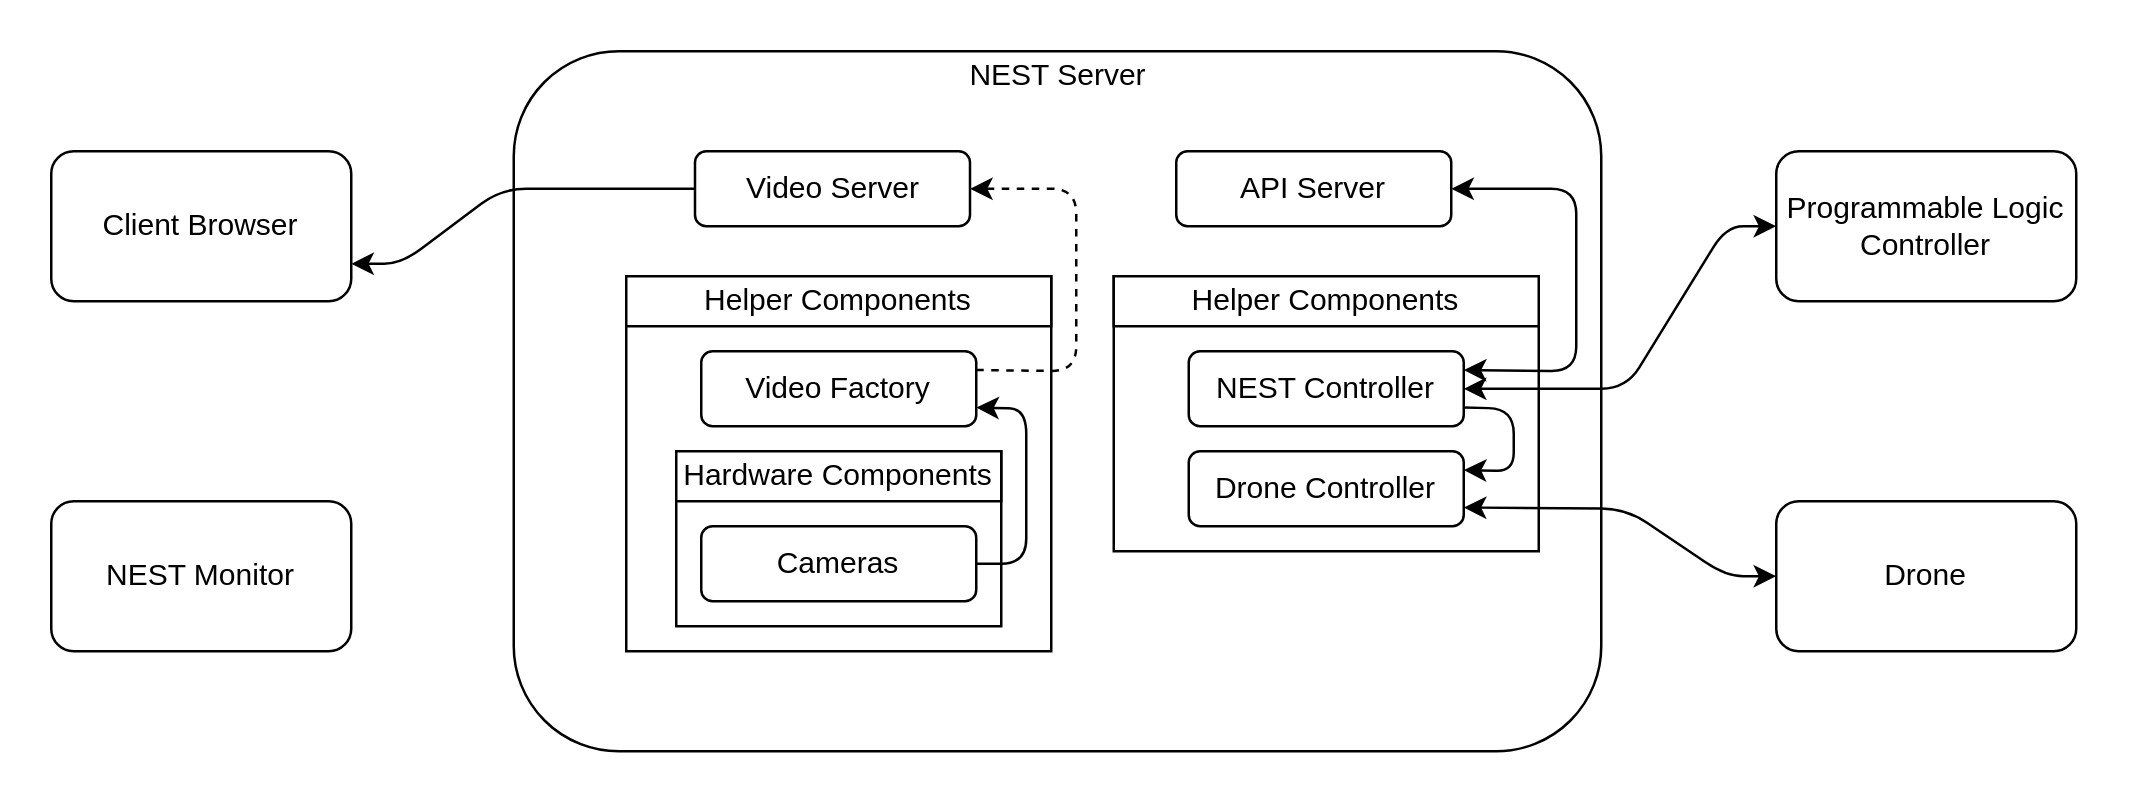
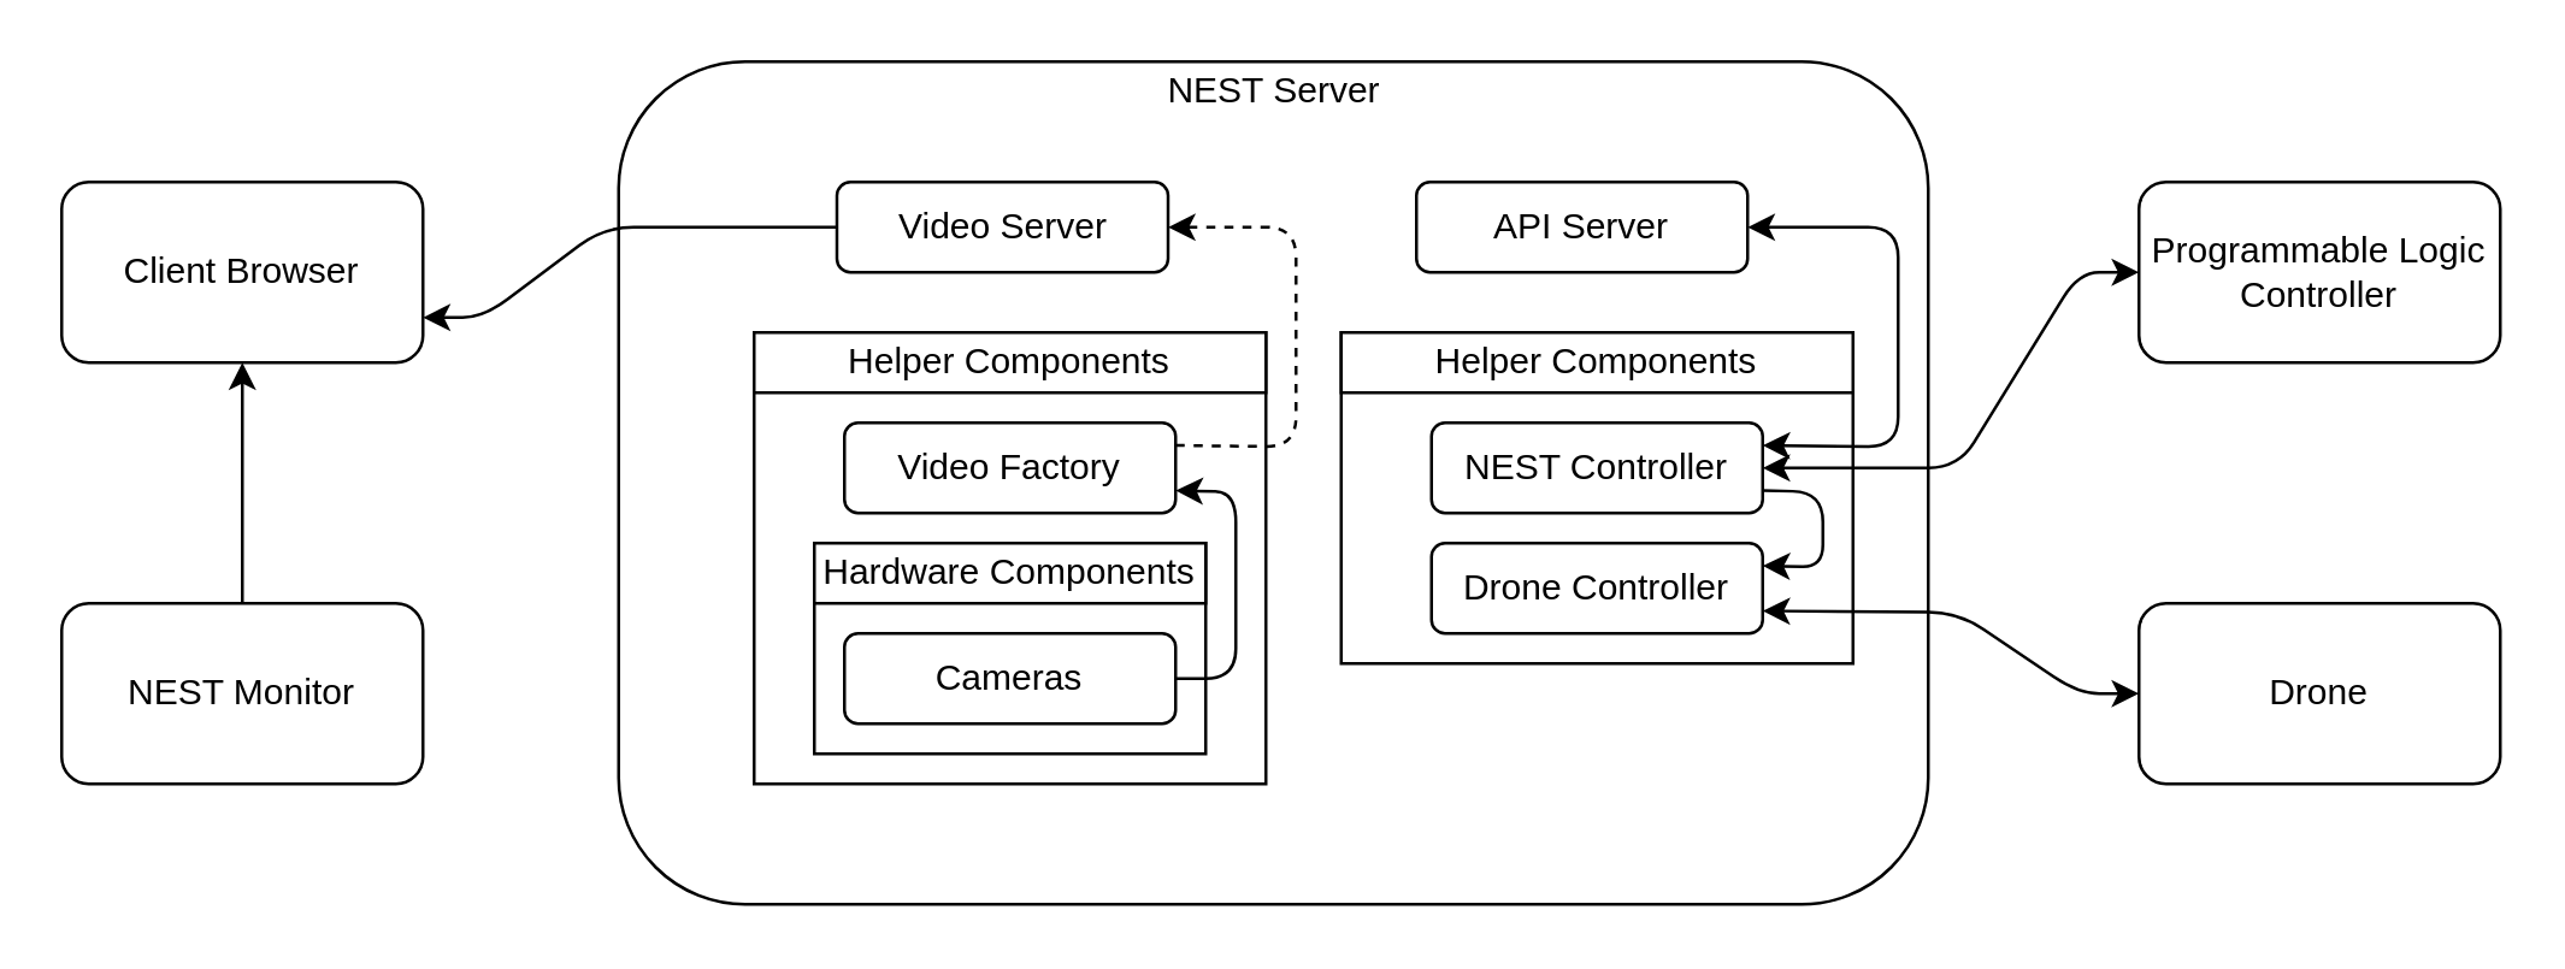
+ <mxCell id="4" style="edgeStyle=orthogonalEdgeStyle;rounded=0;orthogonalLoop=1;jettySize=auto;html=1;exitX=0.5;exitY=0;exitDx=0;exitDy=0;entryX=0.5;entryY=1;entryDx=0;entryDy=0;" edge="1" parent="1" source="5" target="3"><mxGeometry relative="1" as="geometry" /></mxCell>
